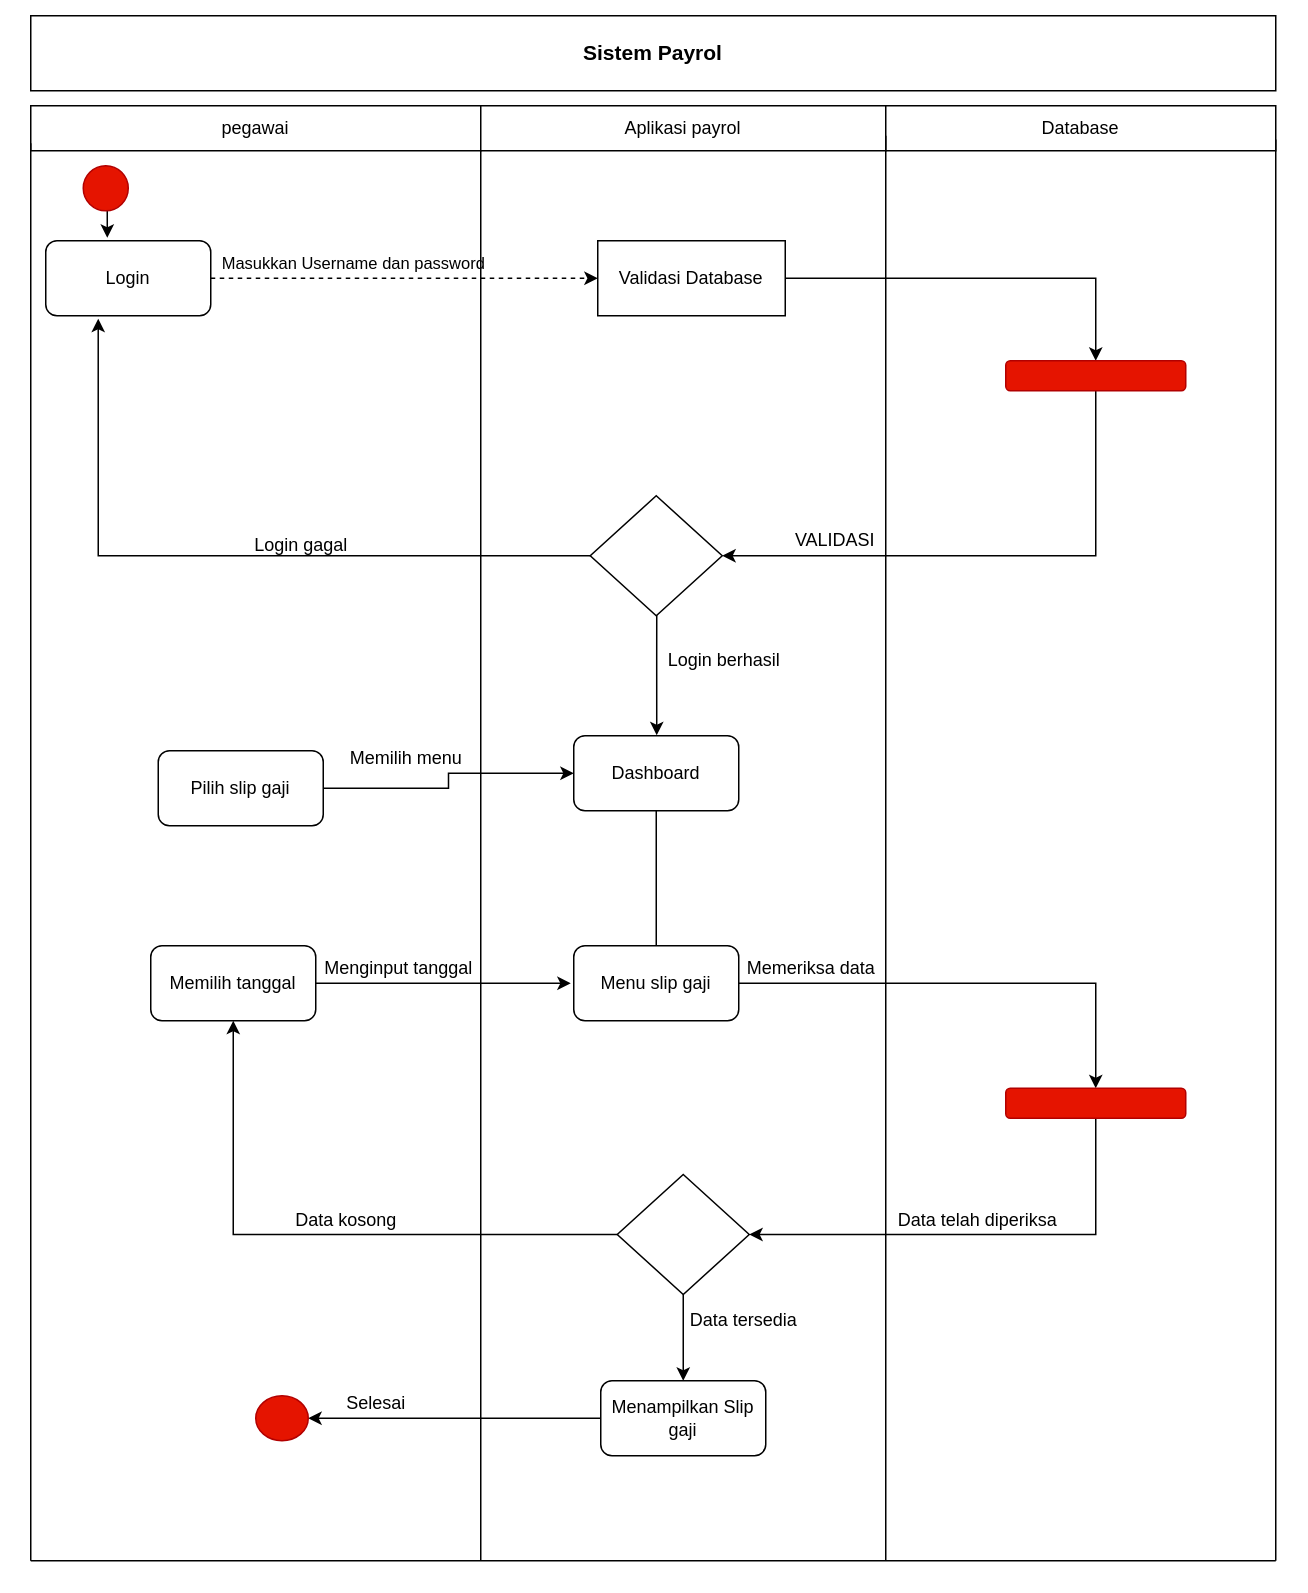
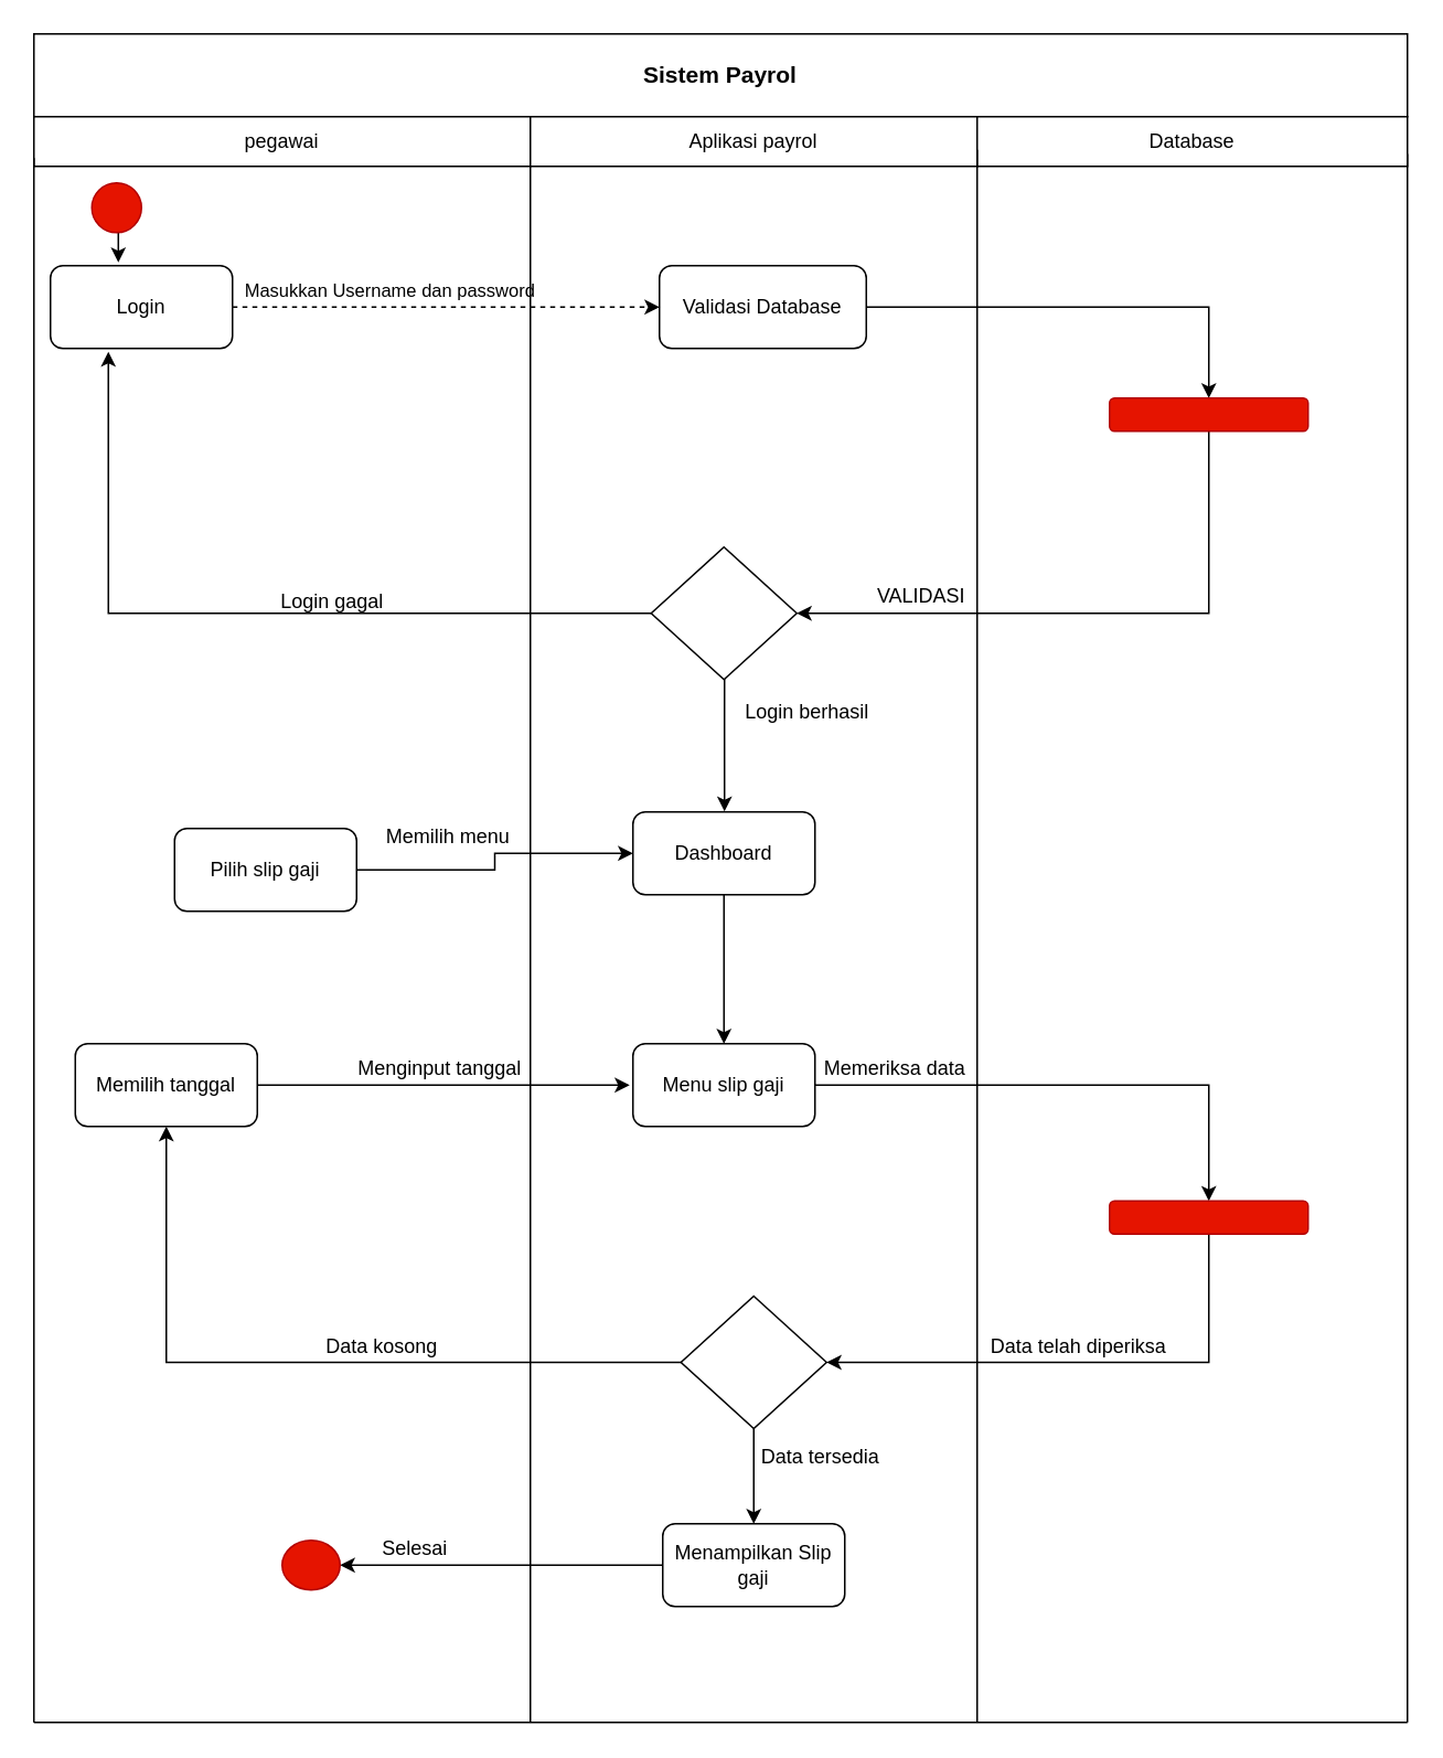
- <mxCell id="2" value="&lt;font style=&quot;font-size: 14px&quot;&gt;&lt;b&gt;Sistem Payrol&lt;/b&gt;&lt;/font&gt;" style="rounded=0;whiteSpace=wrap;html=1;" vertex="1" parent="1"><mxGeometry x="20" y="10" width="830" height="50" as="geometry" /></mxCell>
+ <mxCell id="2" value="&lt;font style=&quot;font-size: 14px&quot;&gt;&lt;b&gt;Sistem Payrol&lt;/b&gt;&lt;/font&gt;" style="rounded=0;whiteSpace=wrap;html=1;" vertex="1" parent="1"><mxGeometry y="20" width="830" height="50" as="geometry" x="20" /></mxCell>
- <mxCell id="7" value="Validasi Database " style="whiteSpace=wrap;html=1;rounded=0;" vertex="1" parent="1"><mxGeometry x="398" y="160" width="125" height="50" as="geometry" /></mxCell>
+ <mxCell id="7" value="Validasi Database " style="rounded=1;whiteSpace=wrap;html=1;" vertex="1" parent="1"><mxGeometry x="398" y="160" width="125" height="50" as="geometry" /></mxCell>
- <mxCell id="32" value="Login berhasil" style="text;html=1;align=center;verticalAlign=middle;resizable=0;points=[];;autosize=1;" vertex="1" parent="1"><mxGeometry x="437" y="430" width="90" height="20" as="geometry" /></mxCell>
+ <mxCell id="32" value="Login berhasil" style="text;html=1;align=center;verticalAlign=middle;resizable=0;points=[];;autosize=1;" vertex="1" parent="1"><mxGeometry x="442" y="420" width="90" height="20" as="geometry" /></mxCell>
- <mxCell id="15" style="edgeStyle=none;rounded=0;orthogonalLoop=1;jettySize=auto;html=1;exitX=0.5;exitY=1;exitDx=0;exitDy=0;entryX=0.5;entryY=0;entryDx=0;entryDy=0;endArrow=none;" edge="1" parent="1" source="16" target="18"><mxGeometry relative="1" as="geometry" /></mxCell>
+ <mxCell id="15" style="edgeStyle=none;rounded=0;orthogonalLoop=1;jettySize=auto;html=1;exitX=0.5;exitY=1;exitDx=0;exitDy=0;entryX=0.5;entryY=0;entryDx=0;entryDy=0;" edge="1" parent="1" source="16" target="18"><mxGeometry relative="1" as="geometry" /></mxCell>
- <mxCell id="42" value="Memilih tanggal" style="rounded=1;whiteSpace=wrap;html=1;" vertex="1" parent="1"><mxGeometry x="100" y="630" width="110" height="50" as="geometry" /></mxCell>
+ <mxCell id="42" value="Memilih tanggal" style="rounded=1;whiteSpace=wrap;html=1;" vertex="1" parent="1"><mxGeometry x="45" y="630" width="110" height="50" as="geometry" /></mxCell>
